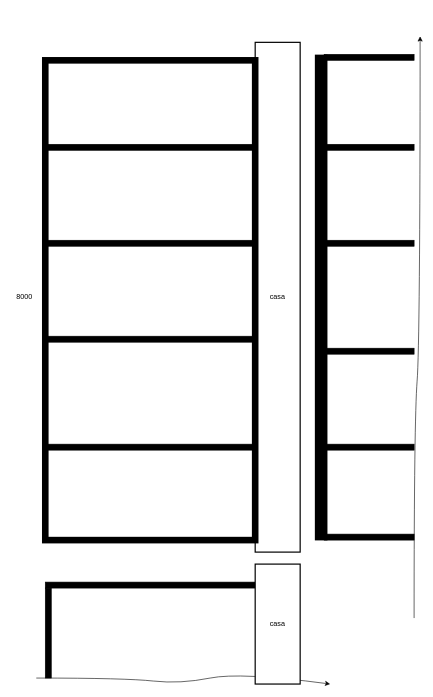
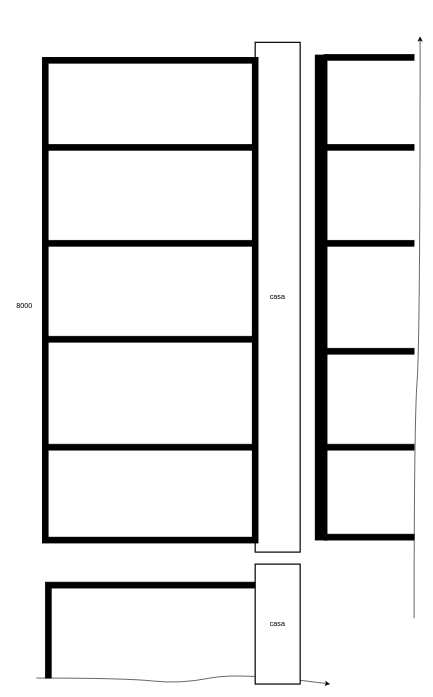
- <mxCell id="10" value="8000" style="text;html=1;resizable=0;autosize=1;align=center;verticalAlign=middle;points=[];fillColor=none;strokeColor=none;rounded=0;shadow=0;glass=0;" vertex="1" parent="1"><mxGeometry x="20" y="485" width="40" height="20" as="geometry" /></mxCell>
+ <mxCell id="10" value="8000" style="text;html=1;resizable=0;autosize=1;align=center;verticalAlign=middle;points=[];fillColor=none;strokeColor=none;rounded=0;shadow=0;glass=0;" vertex="1" parent="1"><mxGeometry x="20" y="500" width="40" height="20" as="geometry" /></mxCell>
